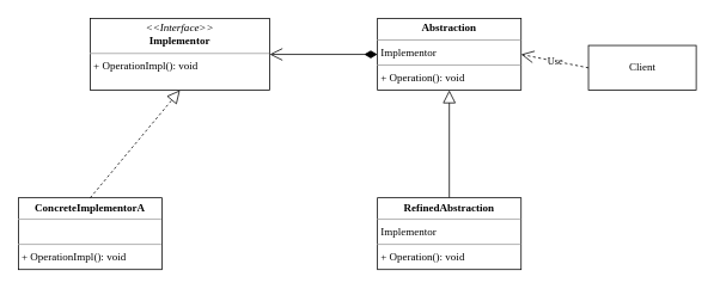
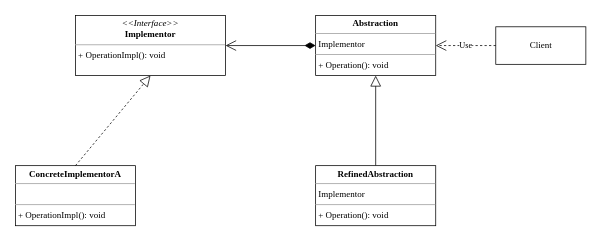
- <mxCell id="7" value="Client" style="html=1;fontFamily=Times New Roman;" vertex="1" parent="1"><mxGeometry x="655" y="50" width="120" height="50" as="geometry" /></mxCell>
+ <mxCell id="7" value="Client" style="html=1;fontFamily=Times New Roman;" vertex="1" parent="1"><mxGeometry x="660" y="35" width="120" height="50" as="geometry" /></mxCell>
